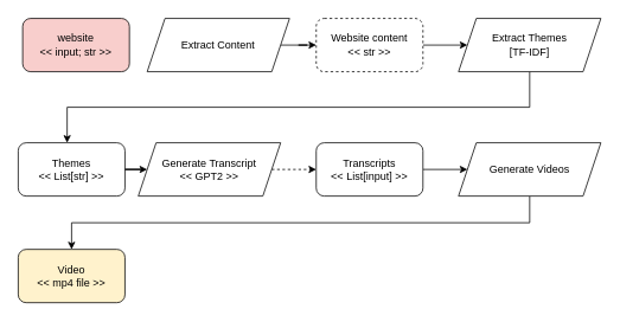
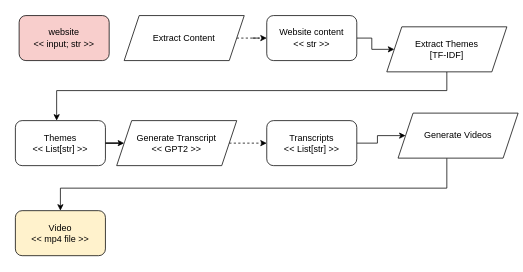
- <mxCell id="3" style="edgeStyle=orthogonalEdgeStyle;rounded=0;orthogonalLoop=1;jettySize=auto;html=1;" parent="1" source="4" target="6" edge="1"><mxGeometry relative="1" as="geometry" /></mxCell>
+ <mxCell id="3" style="edgeStyle=orthogonalEdgeStyle;rounded=0;orthogonalLoop=1;jettySize=auto;html=1;dashed=1;" parent="1" source="4" target="6" edge="1"><mxGeometry relative="1" as="geometry" /></mxCell>
- <mxCell id="6" value="Website content&lt;br&gt;&amp;lt;&amp;lt; str &amp;gt;&amp;gt;" style="rounded=1;whiteSpace=wrap;html=1;dashed=1;" parent="1" vertex="1"><mxGeometry x="355" y="20" width="120" height="60" as="geometry" /></mxCell>
+ <mxCell id="6" value="Website content&lt;br&gt;&amp;lt;&amp;lt; str &amp;gt;&amp;gt;" style="rounded=1;whiteSpace=wrap;html=1;" parent="1" vertex="1"><mxGeometry x="355" y="20" width="120" height="60" as="geometry" /></mxCell>
- <mxCell id="8" value="Extract Themes&lt;br&gt;[TF-IDF]" style="shape=parallelogram;perimeter=parallelogramPerimeter;whiteSpace=wrap;html=1;fixedSize=1;" parent="1" vertex="1"><mxGeometry x="515" y="20" width="160" height="60" as="geometry" /></mxCell>
+ <mxCell id="8" value="Extract Themes&lt;br&gt;[TF-IDF]" style="shape=parallelogram;perimeter=parallelogramPerimeter;whiteSpace=wrap;html=1;fixedSize=1;" parent="1" vertex="1"><mxGeometry x="515" y="35" width="160" height="60" as="geometry" /></mxCell>
- <mxCell id="14" value="Transcripts&lt;br&gt;&amp;lt;&amp;lt; List[input] &amp;gt;&amp;gt;" style="rounded=1;whiteSpace=wrap;html=1;" parent="1" vertex="1"><mxGeometry x="355" y="160" width="120" height="60" as="geometry" /></mxCell>
+ <mxCell id="14" value="Transcripts&lt;br&gt;&amp;lt;&amp;lt; List[str] &amp;gt;&amp;gt;" style="rounded=1;whiteSpace=wrap;html=1;" parent="1" vertex="1"><mxGeometry x="355" y="160" width="120" height="60" as="geometry" /></mxCell>
- <mxCell id="16" value="Generate Videos" style="shape=parallelogram;perimeter=parallelogramPerimeter;whiteSpace=wrap;html=1;fixedSize=1;" parent="1" vertex="1"><mxGeometry x="515" y="160" width="160" height="60" as="geometry" /></mxCell>
+ <mxCell id="16" value="Generate Videos" style="shape=parallelogram;perimeter=parallelogramPerimeter;whiteSpace=wrap;html=1;fixedSize=1;" parent="1" vertex="1"><mxGeometry x="530" y="150" width="160" height="60" as="geometry" /></mxCell>
